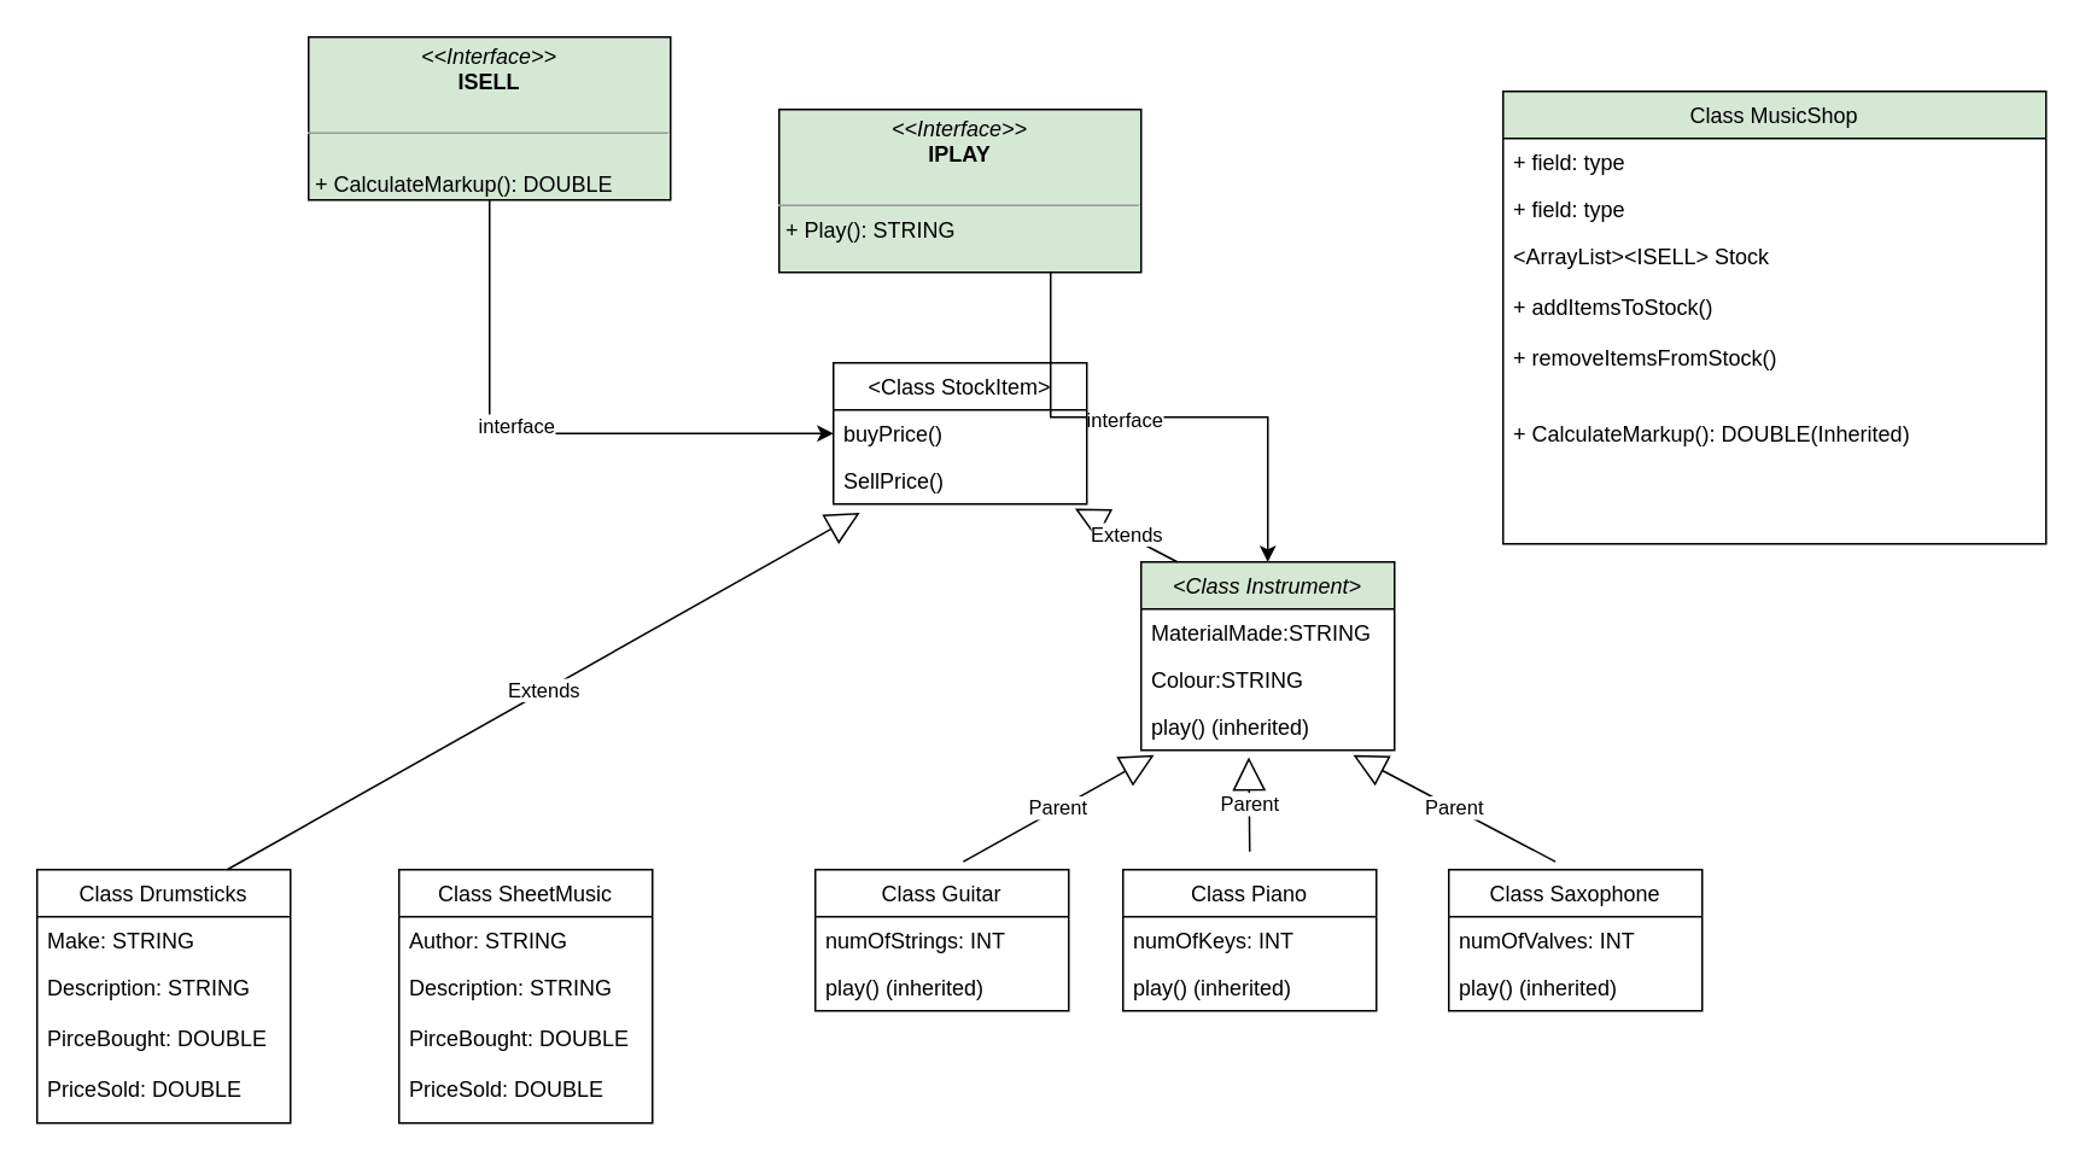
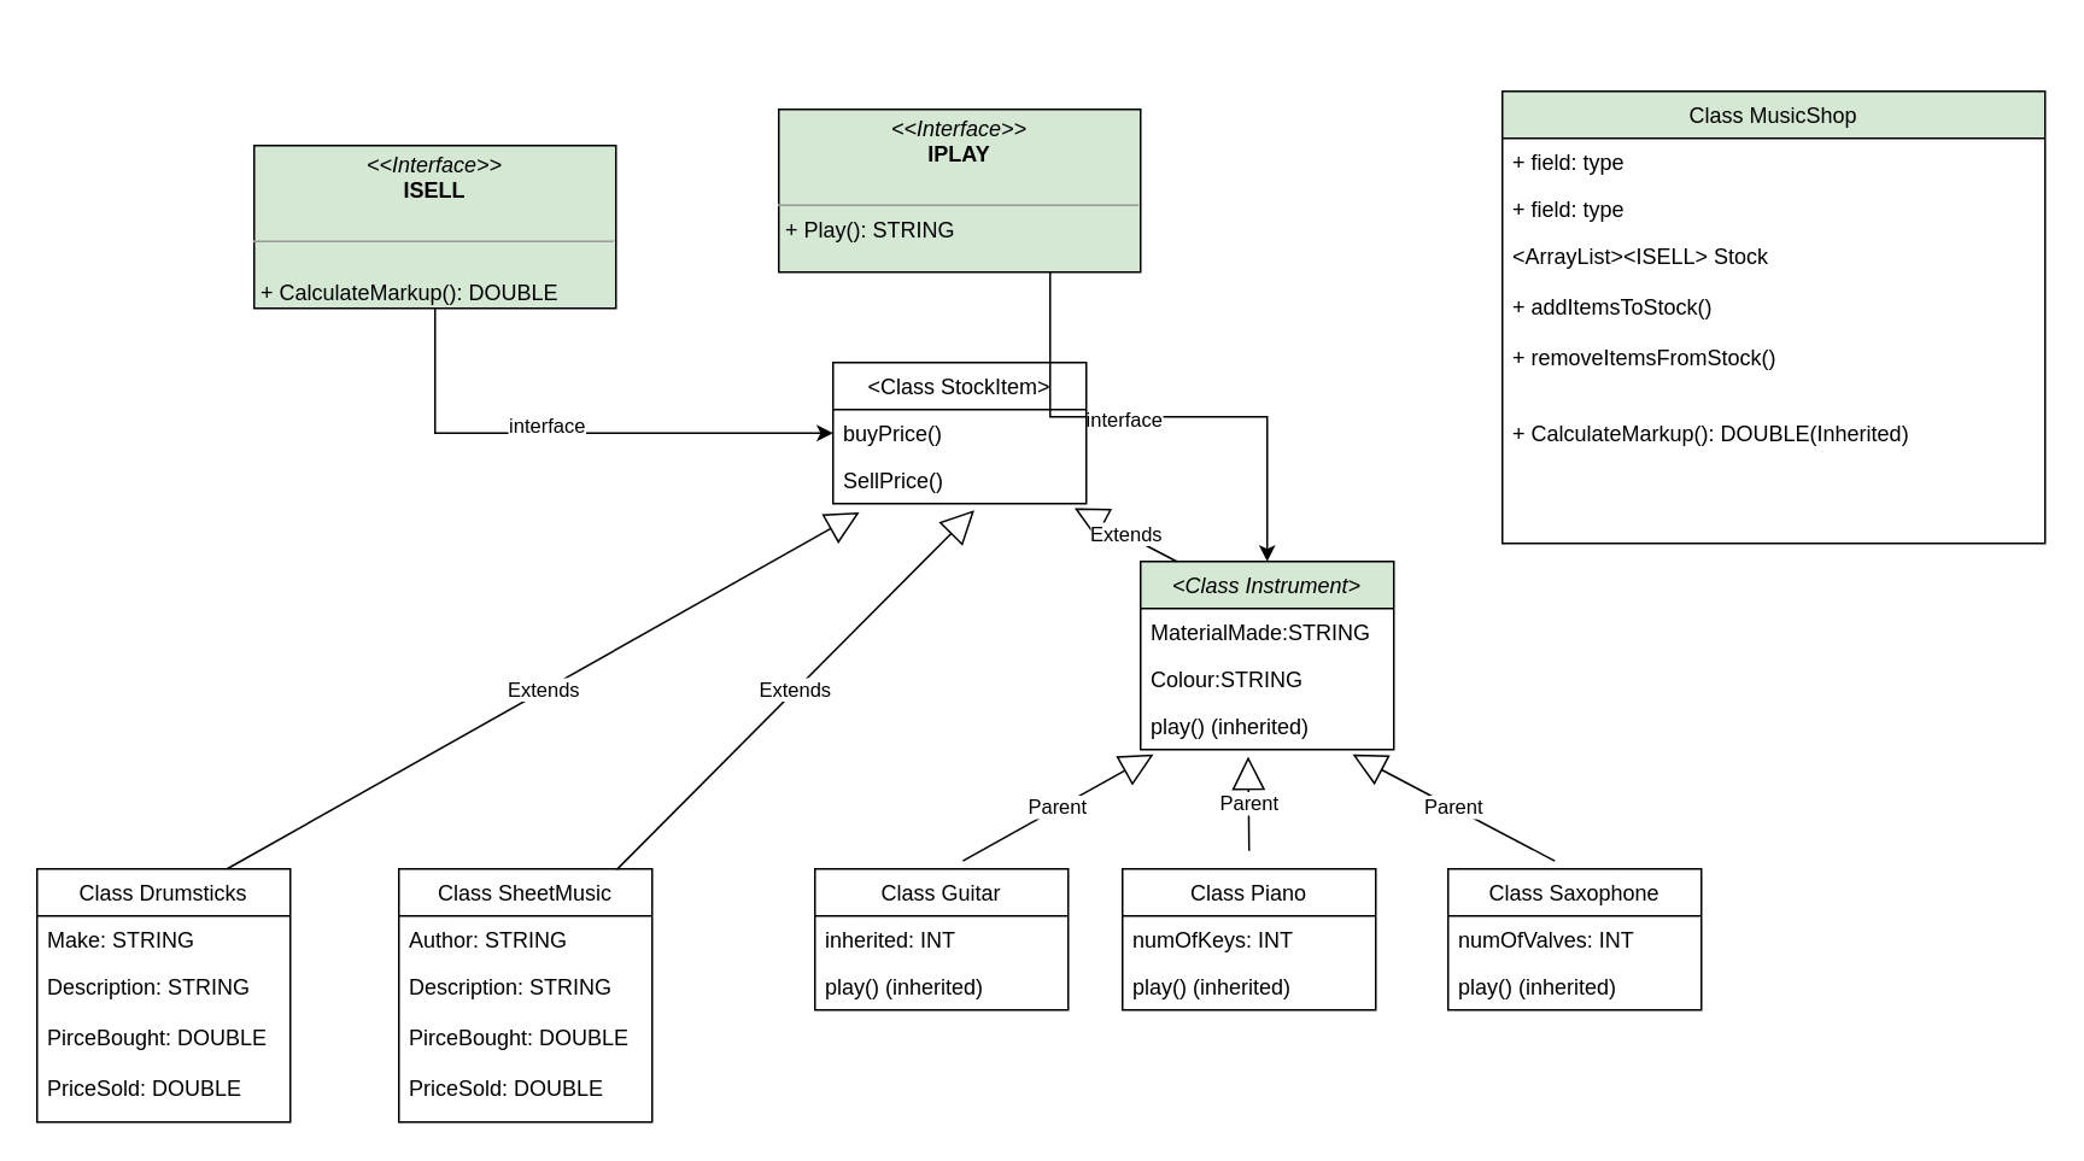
- <mxCell id="27" value="&lt;p style=&quot;margin: 0px ; margin-top: 4px ; text-align: center&quot;&gt;&lt;i&gt;&amp;lt;&amp;lt;Interface&amp;gt;&amp;gt;&lt;/i&gt;&lt;br&gt;&lt;b&gt;ISELL&lt;/b&gt;&lt;/p&gt;&lt;p style=&quot;margin: 0px ; margin-left: 4px&quot;&gt;&lt;br&gt;&lt;/p&gt;&lt;hr size=&quot;1&quot;&gt;&lt;p style=&quot;margin: 0px ; margin-left: 4px&quot;&gt;&lt;br&gt;+ CalculateMarkup(): DOUBLE&lt;/p&gt;" style="verticalAlign=top;align=left;overflow=fill;fontSize=12;fontFamily=Helvetica;html=1;fillColor=#D5E8D4;" vertex="1" parent="1"><mxGeometry x="170" y="20" width="200" height="90" as="geometry" /></mxCell>
+ <mxCell id="27" value="&lt;p style=&quot;margin: 0px ; margin-top: 4px ; text-align: center&quot;&gt;&lt;i&gt;&amp;lt;&amp;lt;Interface&amp;gt;&amp;gt;&lt;/i&gt;&lt;br&gt;&lt;b&gt;ISELL&lt;/b&gt;&lt;/p&gt;&lt;p style=&quot;margin: 0px ; margin-left: 4px&quot;&gt;&lt;br&gt;&lt;/p&gt;&lt;hr size=&quot;1&quot;&gt;&lt;p style=&quot;margin: 0px ; margin-left: 4px&quot;&gt;&lt;br&gt;+ CalculateMarkup(): DOUBLE&lt;/p&gt;" style="verticalAlign=top;align=left;overflow=fill;fontSize=12;fontFamily=Helvetica;html=1;fillColor=#D5E8D4;" vertex="1" parent="1"><mxGeometry x="140" y="80" width="200" height="90" as="geometry" /></mxCell>
+ <mxCell id="39" value="Extends" style="endArrow=block;endSize=16;endFill=0;html=1;entryX=0.558;entryY=1.14;entryDx=0;entryDy=0;entryPerimeter=0;exitX=0.86;exitY=0.003;exitDx=0;exitDy=0;exitPerimeter=0;" edge="1" parent="1" source="31" target="37"><mxGeometry width="160" relative="1" as="geometry"><mxPoint x="660" y="320" as="sourcePoint" /><mxPoint x="603.42" y="290.47" as="targetPoint" /></mxGeometry></mxCell>
- <mxCell id="10" value="numOfStrings: INT" style="text;strokeColor=none;fillColor=none;align=left;verticalAlign=top;spacingLeft=4;spacingRight=4;overflow=hidden;rotatable=0;points=[[0,0.5],[1,0.5]];portConstraint=eastwest;" vertex="1" parent="9"><mxGeometry y="26" width="140" height="26" as="geometry" /></mxCell>
+ <mxCell id="10" value="inherited: INT" style="text;strokeColor=none;fillColor=none;align=left;verticalAlign=top;spacingLeft=4;spacingRight=4;overflow=hidden;rotatable=0;points=[[0,0.5],[1,0.5]];portConstraint=eastwest;" vertex="1" parent="9"><mxGeometry y="26" width="140" height="26" as="geometry" /></mxCell>
